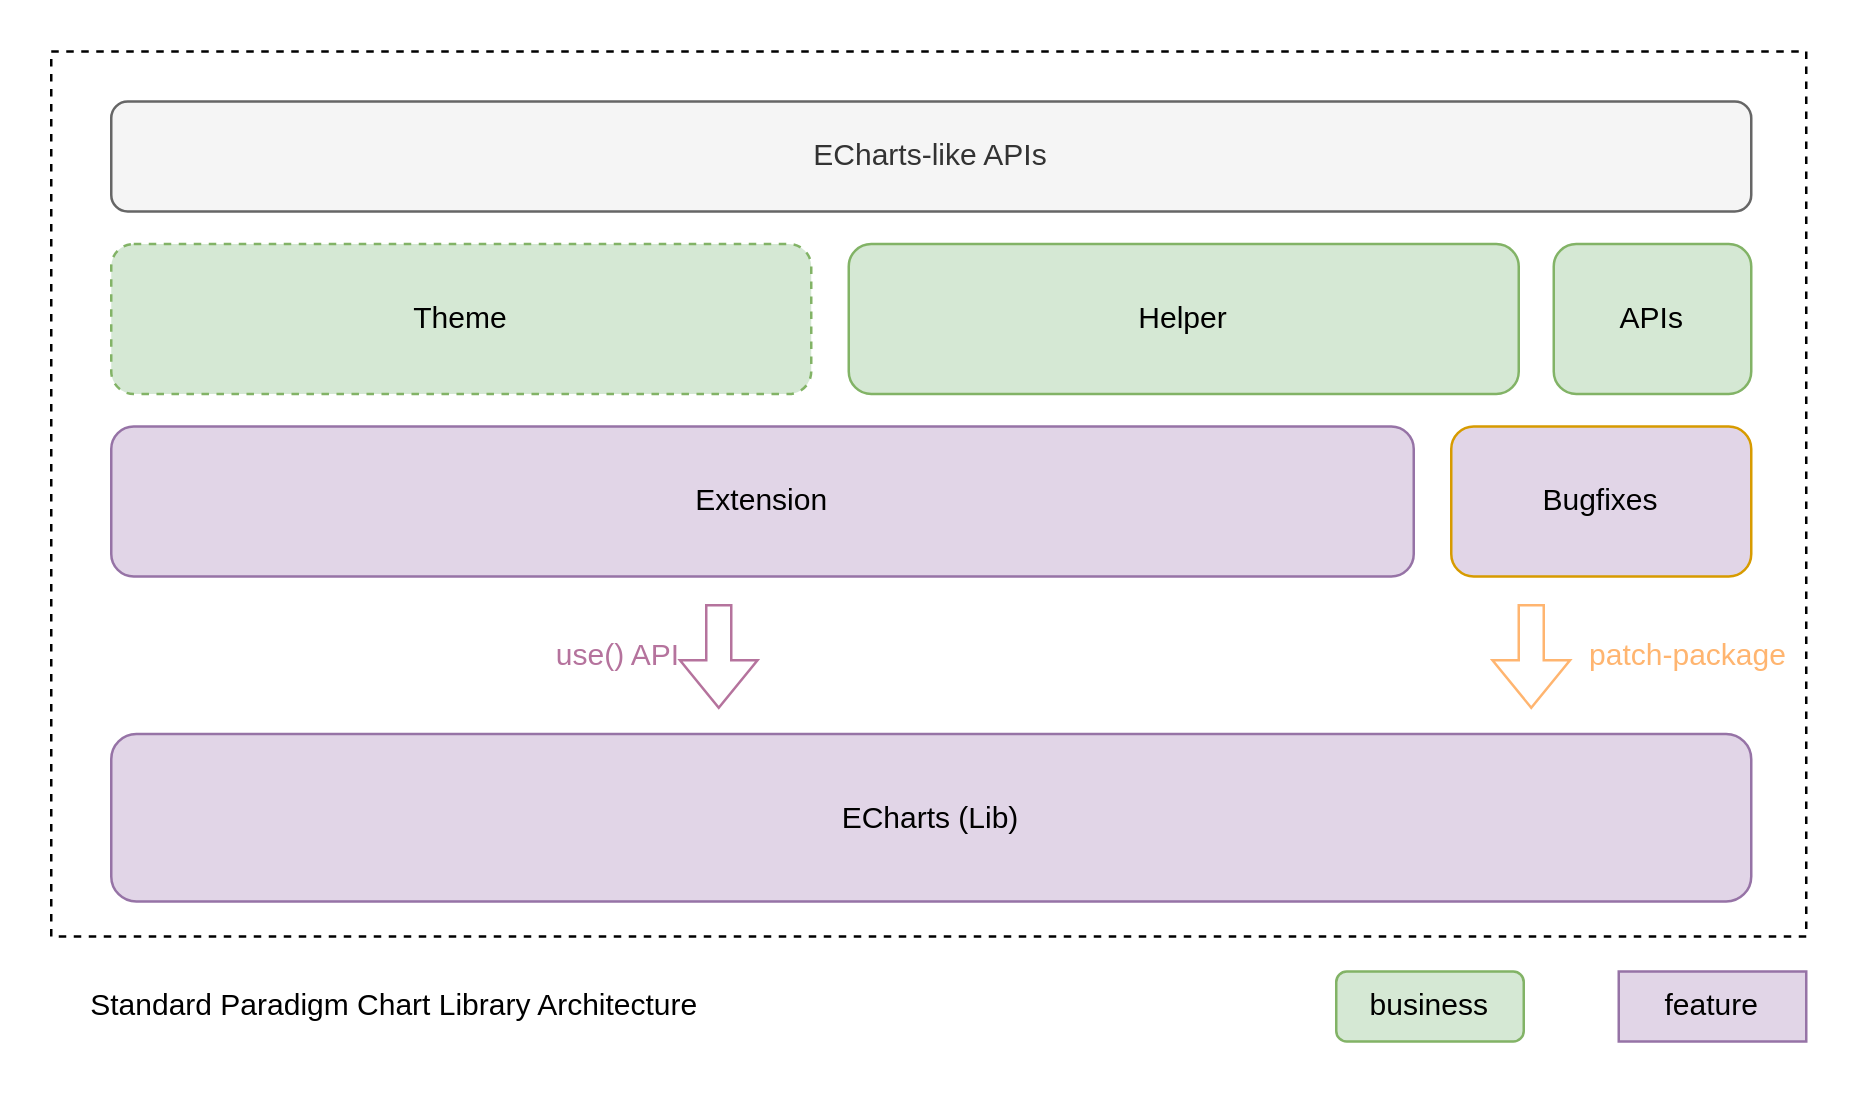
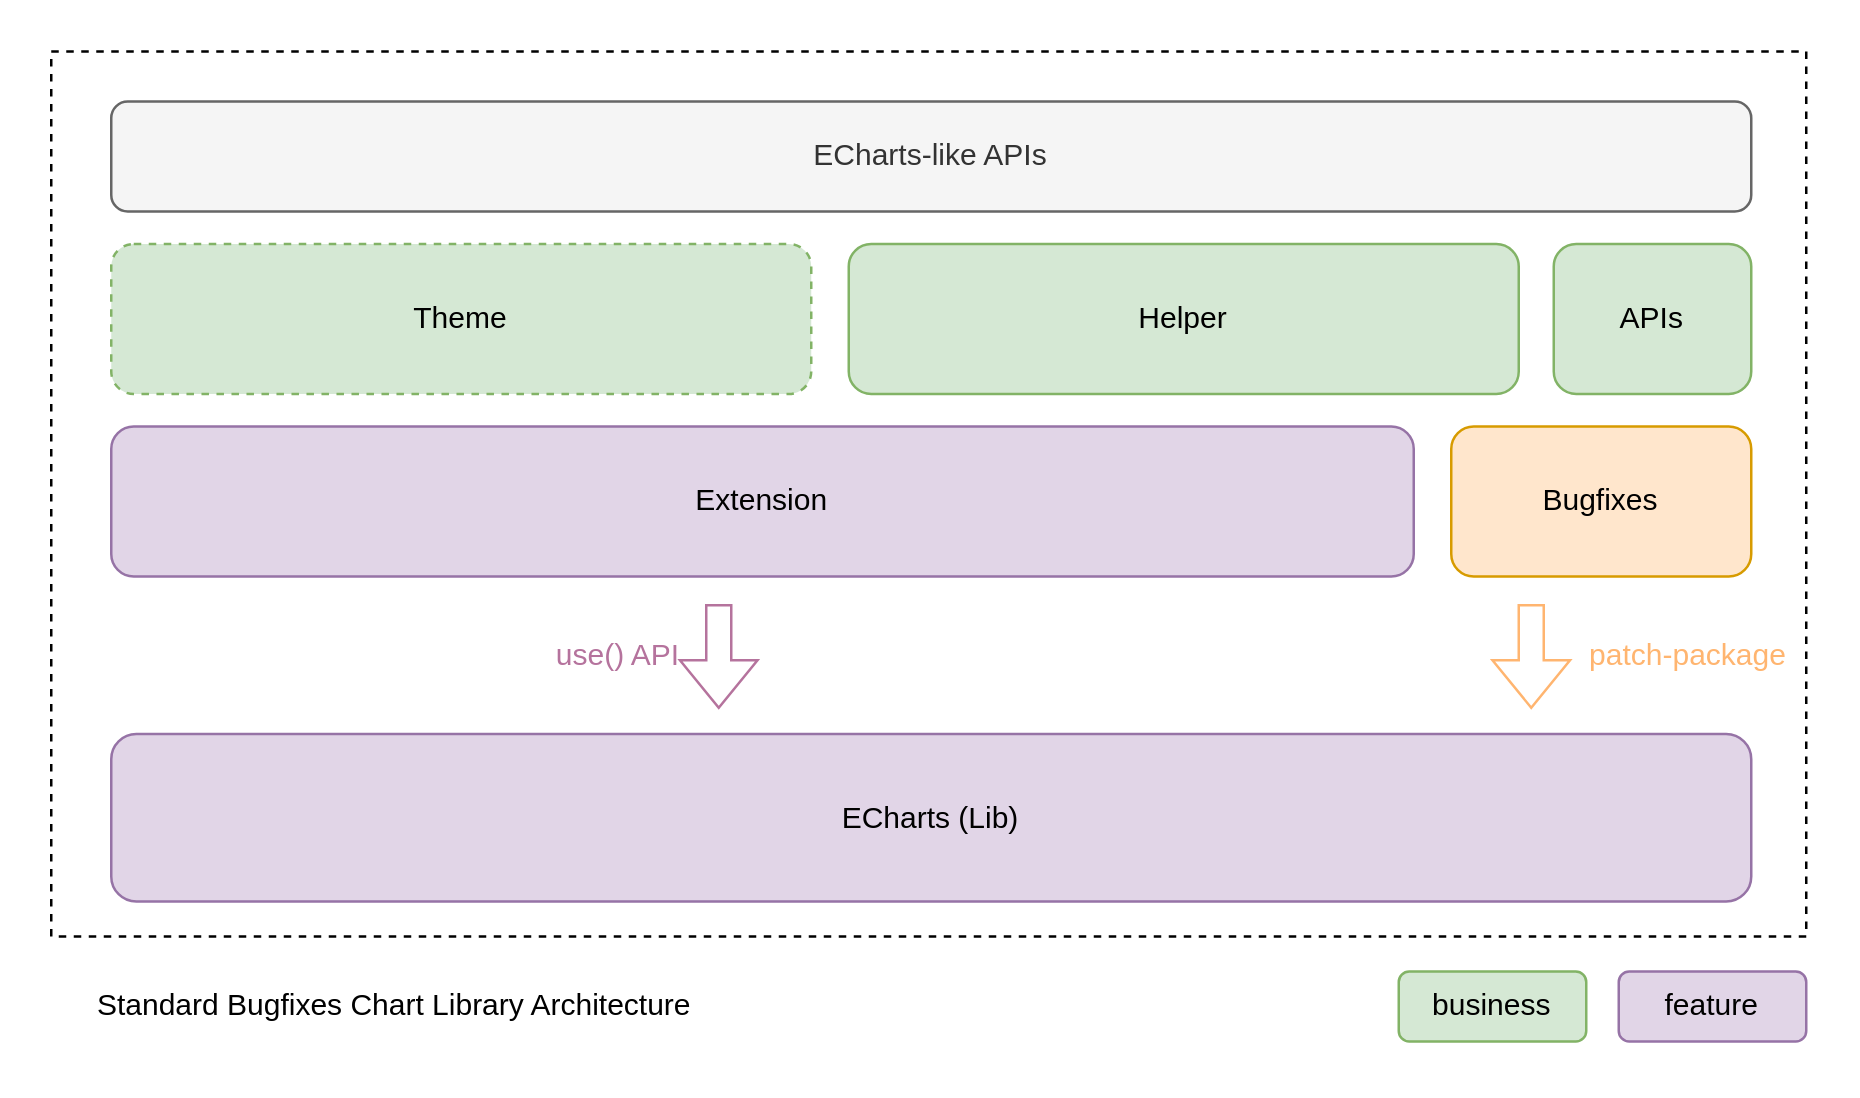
- <mxCell id="5" value="Bugfixes" style="rounded=1;whiteSpace=wrap;html=1;fillColor=#e1d5e7;strokeColor=#d79b00;" vertex="1" parent="1"><mxGeometry x="580" y="170" width="120" height="60" as="geometry" /></mxCell>
+ <mxCell id="5" value="Bugfixes" style="rounded=1;whiteSpace=wrap;html=1;fillColor=#ffe6cc;strokeColor=#d79b00;" vertex="1" parent="1"><mxGeometry x="580" y="170" width="120" height="60" as="geometry" /></mxCell>
- <mxCell id="14" value="Standard Paradigm Chart Library Architecture" style="text;html=1;strokeColor=none;fillColor=none;align=center;verticalAlign=middle;whiteSpace=wrap;rounded=0;" vertex="1" parent="1"><mxGeometry x="20" y="387" width="275" height="30" as="geometry" /></mxCell>
+ <mxCell id="14" value="Standard Bugfixes Chart Library Architecture" style="text;html=1;strokeColor=none;fillColor=none;align=center;verticalAlign=middle;whiteSpace=wrap;rounded=0;" vertex="1" parent="1"><mxGeometry x="20" y="387" width="275" height="30" as="geometry" /></mxCell>
- <mxCell id="16" value="business" style="rounded=1;whiteSpace=wrap;html=1;fillColor=#d5e8d4;strokeColor=#82b366;" vertex="1" parent="1"><mxGeometry x="534" y="388" width="75" height="28" as="geometry" /></mxCell>
+ <mxCell id="16" value="business" style="rounded=1;whiteSpace=wrap;html=1;fillColor=#d5e8d4;strokeColor=#82b366;" vertex="1" parent="1"><mxGeometry x="559" y="388" width="75" height="28" as="geometry" /></mxCell>
- <mxCell id="15" value="feature" style="whiteSpace=wrap;html=1;fillColor=#e1d5e7;strokeColor=#9673a6;rounded=0;" vertex="1" parent="1"><mxGeometry x="647" y="388" width="75" height="28" as="geometry" /></mxCell>
+ <mxCell id="15" value="feature" style="rounded=1;whiteSpace=wrap;html=1;fillColor=#e1d5e7;strokeColor=#9673a6;" vertex="1" parent="1"><mxGeometry x="647" y="388" width="75" height="28" as="geometry" /></mxCell>
